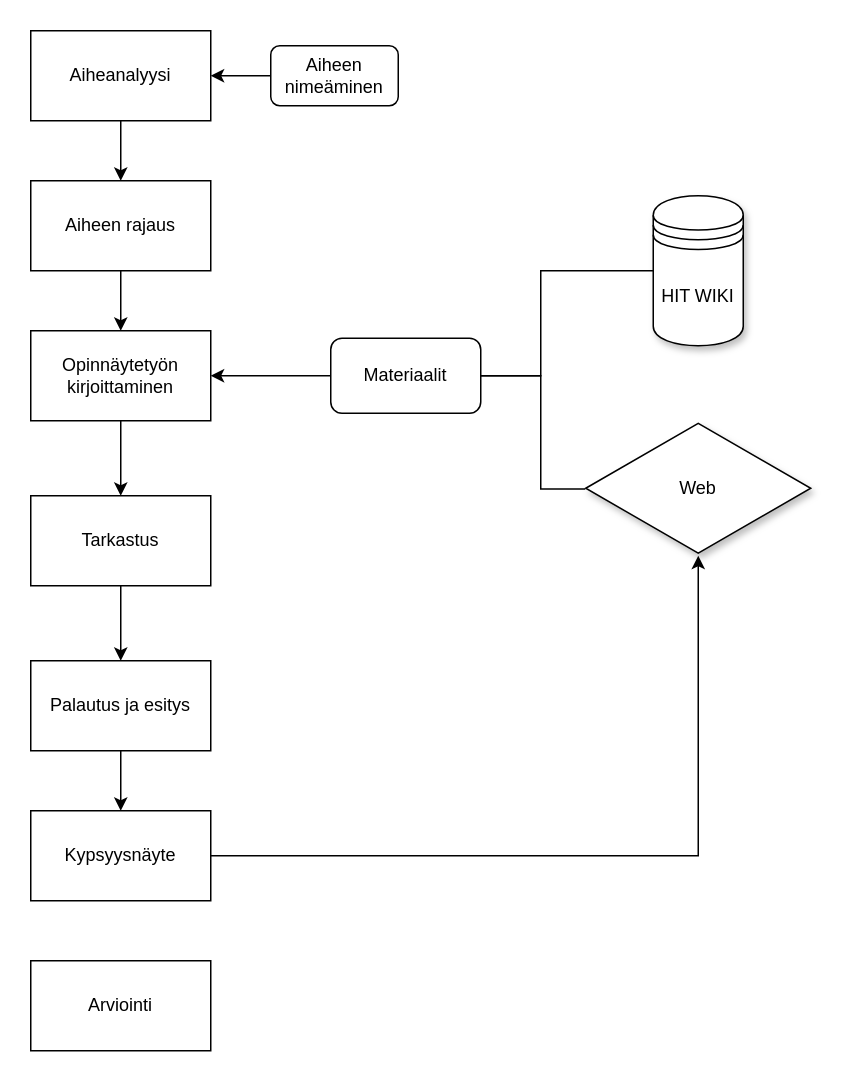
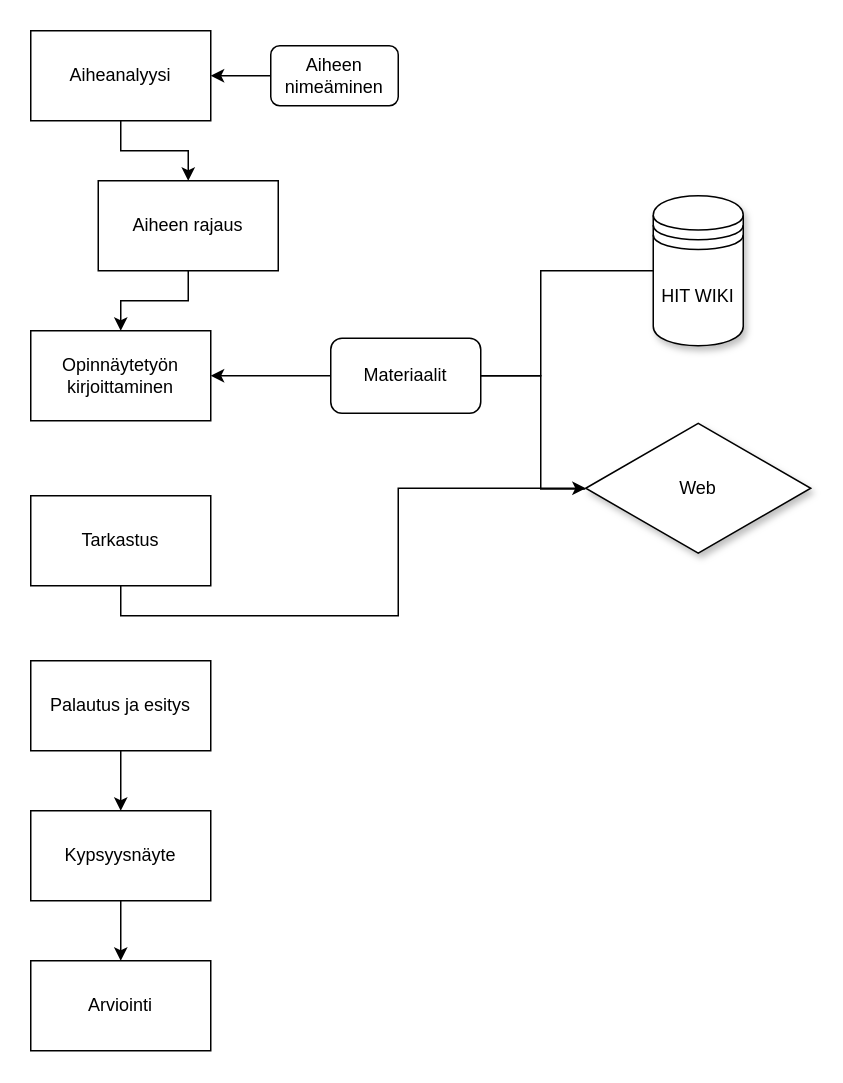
- <mxCell id="5" value="Aiheen rajaus" style="rounded=0;whiteSpace=wrap;html=1;" vertex="1" parent="1"><mxGeometry x="20" y="120" width="120" height="60" as="geometry" /></mxCell>
+ <mxCell id="5" value="Aiheen rajaus" style="rounded=0;whiteSpace=wrap;html=1;" vertex="1" parent="1"><mxGeometry x="65" y="120" width="120" height="60" as="geometry" /></mxCell>
- <mxCell id="8" style="edgeStyle=orthogonalEdgeStyle;rounded=0;orthogonalLoop=1;jettySize=auto;html=1;entryX=0.5;entryY=0;entryDx=0;entryDy=0;endArrow=classic;endFill=1;" edge="1" parent="1" source="9" target="17"><mxGeometry relative="1" as="geometry" /></mxCell>
- <mxCell id="16" style="edgeStyle=orthogonalEdgeStyle;rounded=0;orthogonalLoop=1;jettySize=auto;html=1;exitX=0.5;exitY=1;exitDx=0;exitDy=0;entryX=0.5;entryY=0;entryDx=0;entryDy=0;endArrow=classic;endFill=1;" edge="1" parent="1" source="17" target="19"><mxGeometry relative="1" as="geometry" /></mxCell>
+ <mxCell id="16" style="edgeStyle=orthogonalEdgeStyle;rounded=0;orthogonalLoop=1;jettySize=auto;html=1;exitX=0.5;exitY=1;exitDx=0;exitDy=0;endArrow=classic;endFill=1;" edge="1" parent="1" source="17" target="15"><mxGeometry relative="1" as="geometry" /></mxCell>
- <mxCell id="20" style="edgeStyle=orthogonalEdgeStyle;rounded=0;orthogonalLoop=1;jettySize=auto;html=1;endArrow=classic;endFill=1;" edge="1" parent="1" source="21" target="15"><mxGeometry relative="1" as="geometry" /></mxCell>
+ <mxCell id="20" style="edgeStyle=orthogonalEdgeStyle;rounded=0;orthogonalLoop=1;jettySize=auto;html=1;entryX=0.5;entryY=0;entryDx=0;entryDy=0;endArrow=classic;endFill=1;" edge="1" parent="1" source="21" target="22"><mxGeometry relative="1" as="geometry" /></mxCell>
